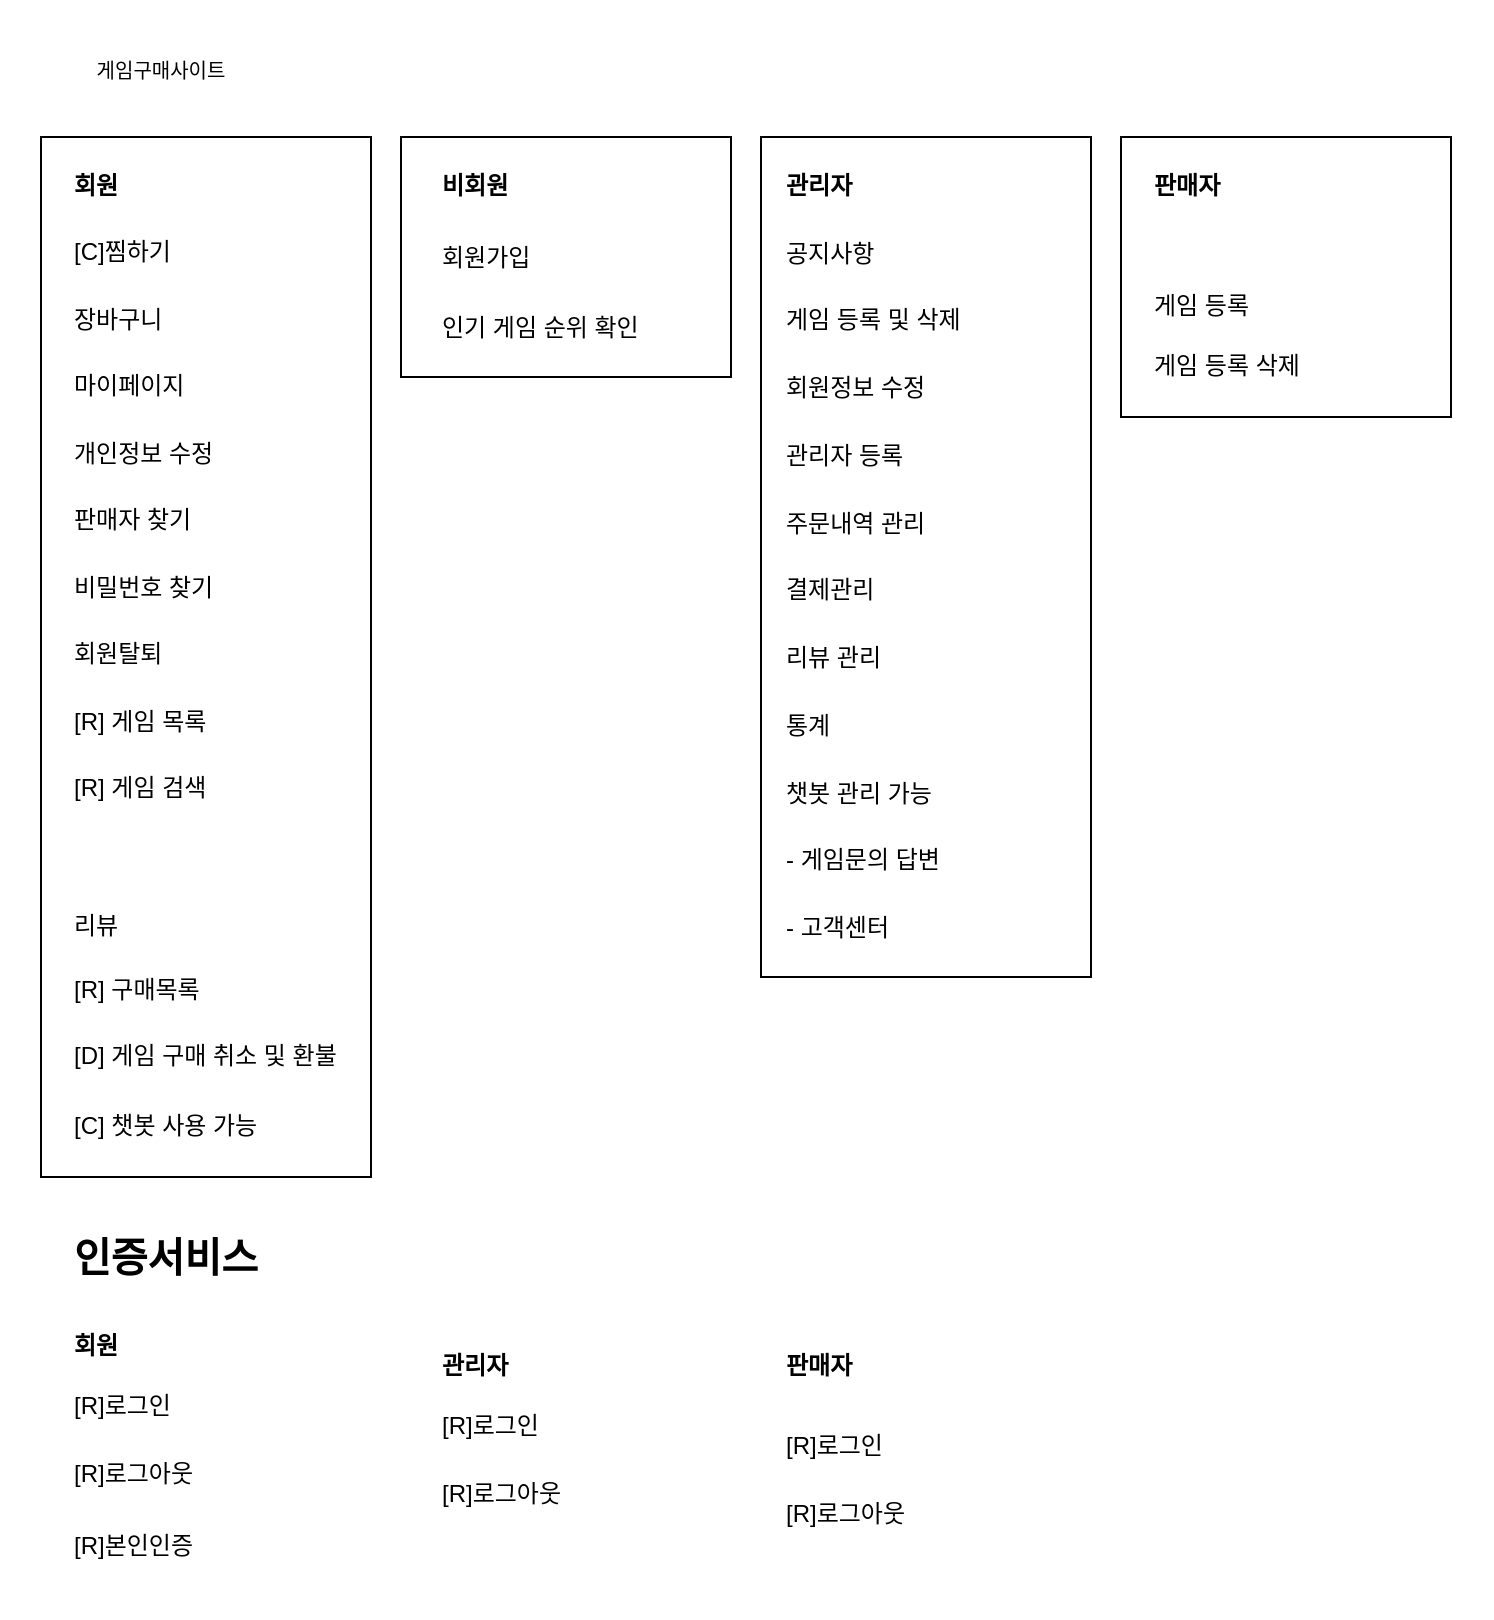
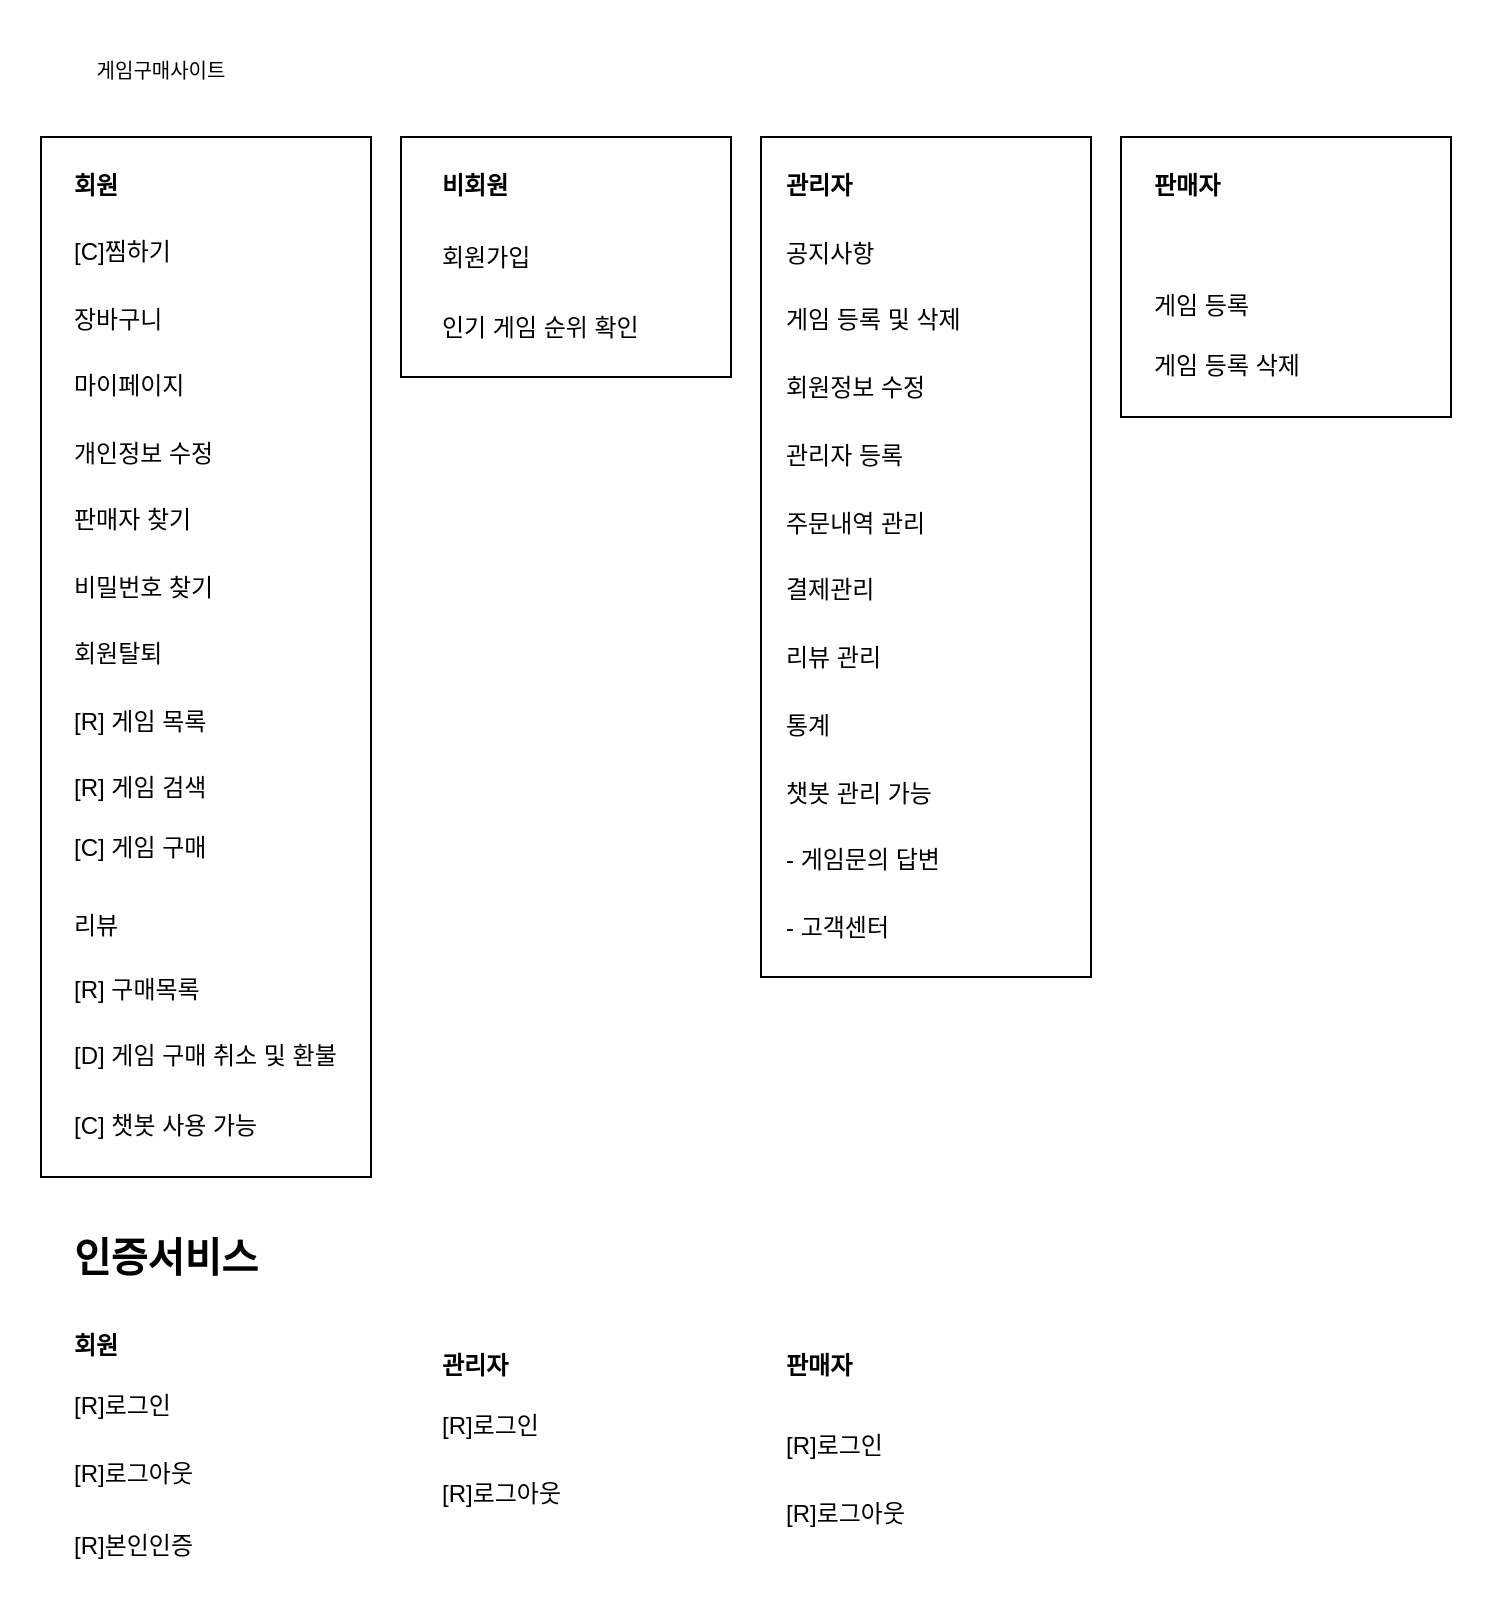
+ <mxCell id="12" value="[C] 게임 구매" style="text;html=1;align=left;verticalAlign=middle;resizable=0;points=[];autosize=1;strokeColor=none;fillColor=none;labelPosition=center;verticalLabelPosition=middle;textShadow=0;flipV=0;flipH=0;" parent="1" vertex="1"><mxGeometry x="35" y="409" width="90" height="30" as="geometry" /></mxCell>
